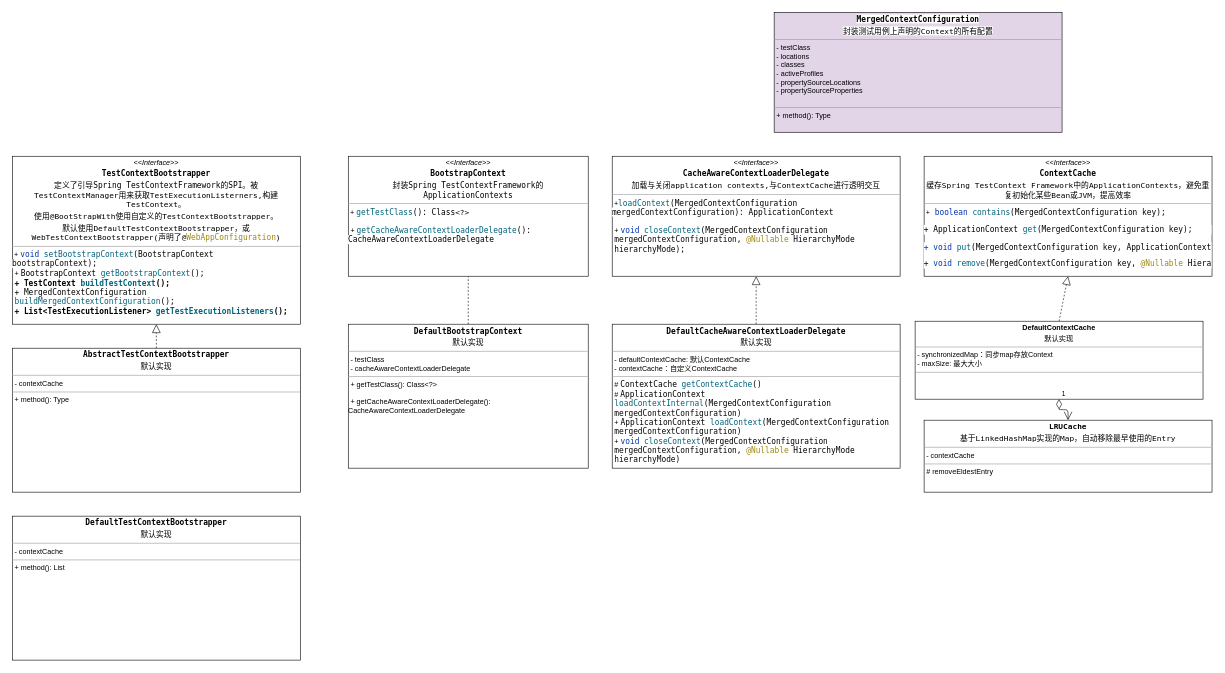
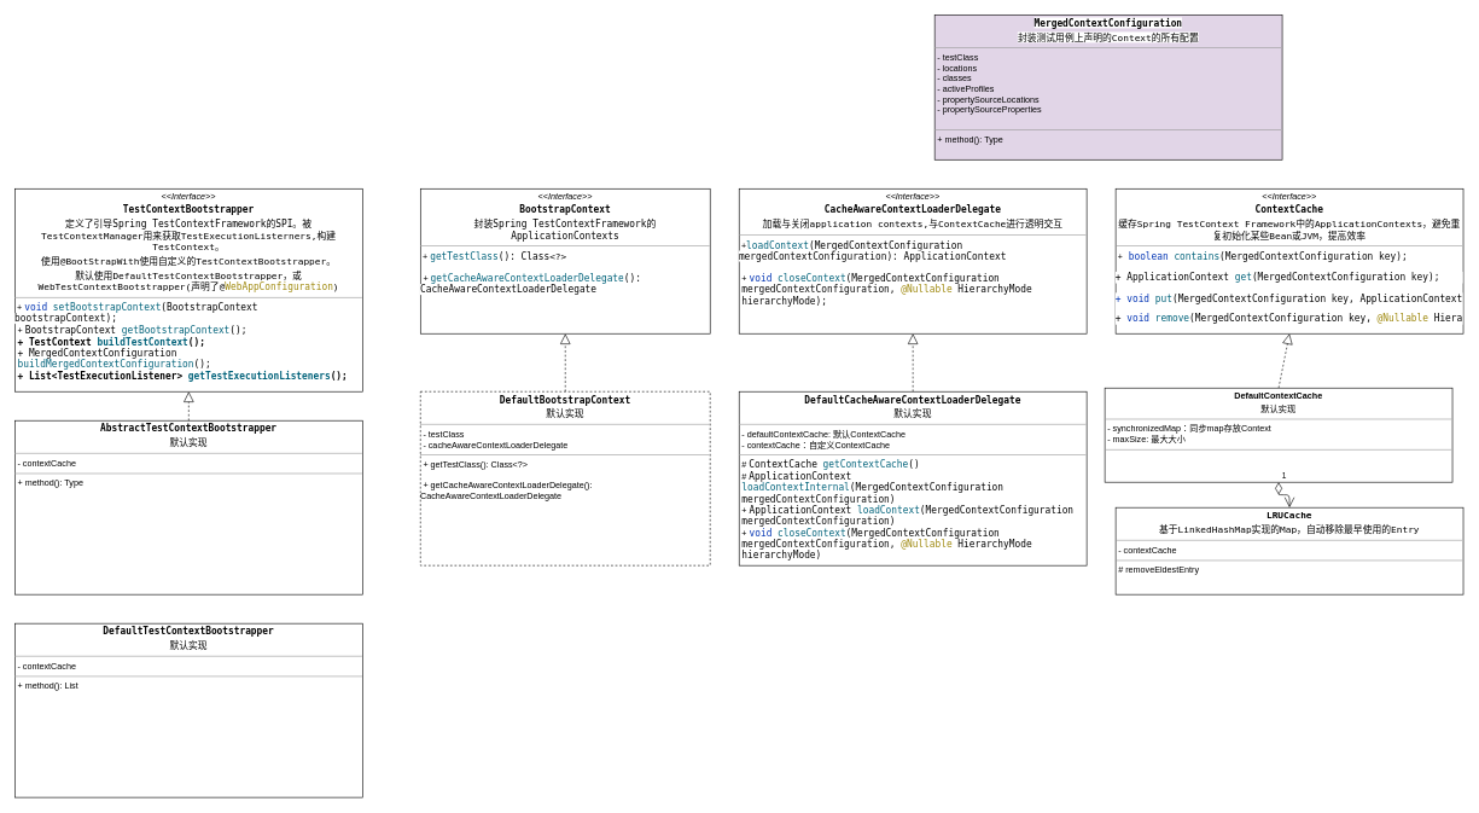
- <mxCell id="2" value="" style="endArrow=none;dashed=1;endFill=0;endSize=12;html=1;exitX=0.5;exitY=0;exitDx=0;exitDy=0;entryX=0.5;entryY=1;entryDx=0;entryDy=0;" edge="1" parent="1" source="4" target="3"><mxGeometry width="160" relative="1" as="geometry"><mxPoint x="740" y="330" as="sourcePoint" /><mxPoint x="800" y="440" as="targetPoint" /></mxGeometry></mxCell>
+ <mxCell id="2" value="" style="endArrow=block;dashed=1;endFill=0;endSize=12;html=1;exitX=0.5;exitY=0;exitDx=0;exitDy=0;entryX=0.5;entryY=1;entryDx=0;entryDy=0;" edge="1" parent="1" source="4" target="3"><mxGeometry width="160" relative="1" as="geometry"><mxPoint x="740" y="330" as="sourcePoint" /><mxPoint x="800" y="440" as="targetPoint" /></mxGeometry></mxCell>
- <mxCell id="4" value="&lt;p style=&quot;margin: 0px ; margin-top: 4px ; text-align: center&quot;&gt;&lt;span style=&quot;font-family: &amp;#34;menlo&amp;#34; , monospace ; font-size: 9.8pt ; background-color: rgb(255 , 255 , 255)&quot;&gt;&lt;b&gt;DefaultBootstrapContext&lt;/b&gt;&lt;/span&gt;&lt;/p&gt;&lt;p style=&quot;margin: 0px ; margin-top: 4px ; text-align: center&quot;&gt;&lt;font face=&quot;menlo, monospace&quot; size=&quot;2&quot;&gt;&lt;span style=&quot;background-color: rgb(255 , 255 , 255)&quot;&gt;默认实现&lt;/span&gt;&lt;/font&gt;&lt;/p&gt;&lt;hr size=&quot;1&quot;&gt;&lt;p style=&quot;margin: 0px ; margin-left: 4px&quot;&gt;- testClass&lt;/p&gt;&lt;p style=&quot;margin: 0px ; margin-left: 4px&quot;&gt;- cacheAwareContextLoaderDelegate&lt;/p&gt;&lt;hr size=&quot;1&quot;&gt;&lt;p style=&quot;margin: 0px ; margin-left: 4px&quot;&gt;+ getTestClass(): Class&amp;lt;?&amp;gt;&lt;/p&gt;&lt;br&gt;&lt;p style=&quot;margin: 0px ; margin-left: 4px&quot;&gt;+ getCacheAwareContextLoaderDelegate():&amp;nbsp;&lt;/p&gt;CacheAwareContextLoaderDelegate&amp;nbsp;&lt;p style=&quot;margin: 0px ; margin-left: 4px&quot;&gt;&lt;br&gt;&lt;/p&gt;" style="verticalAlign=top;align=left;overflow=fill;fontSize=12;fontFamily=Helvetica;html=1;whiteSpace=wrap;" vertex="1" parent="1"><mxGeometry x="580" y="540" width="400" height="240" as="geometry" /></mxCell>
+ <mxCell id="4" value="&lt;p style=&quot;margin: 0px ; margin-top: 4px ; text-align: center&quot;&gt;&lt;span style=&quot;font-family: &amp;#34;menlo&amp;#34; , monospace ; font-size: 9.8pt ; background-color: rgb(255 , 255 , 255)&quot;&gt;&lt;b&gt;DefaultBootstrapContext&lt;/b&gt;&lt;/span&gt;&lt;/p&gt;&lt;p style=&quot;margin: 0px ; margin-top: 4px ; text-align: center&quot;&gt;&lt;font face=&quot;menlo, monospace&quot; size=&quot;2&quot;&gt;&lt;span style=&quot;background-color: rgb(255 , 255 , 255)&quot;&gt;默认实现&lt;/span&gt;&lt;/font&gt;&lt;/p&gt;&lt;hr size=&quot;1&quot;&gt;&lt;p style=&quot;margin: 0px ; margin-left: 4px&quot;&gt;- testClass&lt;/p&gt;&lt;p style=&quot;margin: 0px ; margin-left: 4px&quot;&gt;- cacheAwareContextLoaderDelegate&lt;/p&gt;&lt;hr size=&quot;1&quot;&gt;&lt;p style=&quot;margin: 0px ; margin-left: 4px&quot;&gt;+ getTestClass(): Class&amp;lt;?&amp;gt;&lt;/p&gt;&lt;br&gt;&lt;p style=&quot;margin: 0px ; margin-left: 4px&quot;&gt;+ getCacheAwareContextLoaderDelegate():&amp;nbsp;&lt;/p&gt;CacheAwareContextLoaderDelegate&amp;nbsp;&lt;p style=&quot;margin: 0px ; margin-left: 4px&quot;&gt;&lt;br&gt;&lt;/p&gt;" style="verticalAlign=top;align=left;overflow=fill;fontSize=12;fontFamily=Helvetica;html=1;whiteSpace=wrap;dashed=1;" vertex="1" parent="1"><mxGeometry x="580" y="540" width="400" height="240" as="geometry" /></mxCell>
